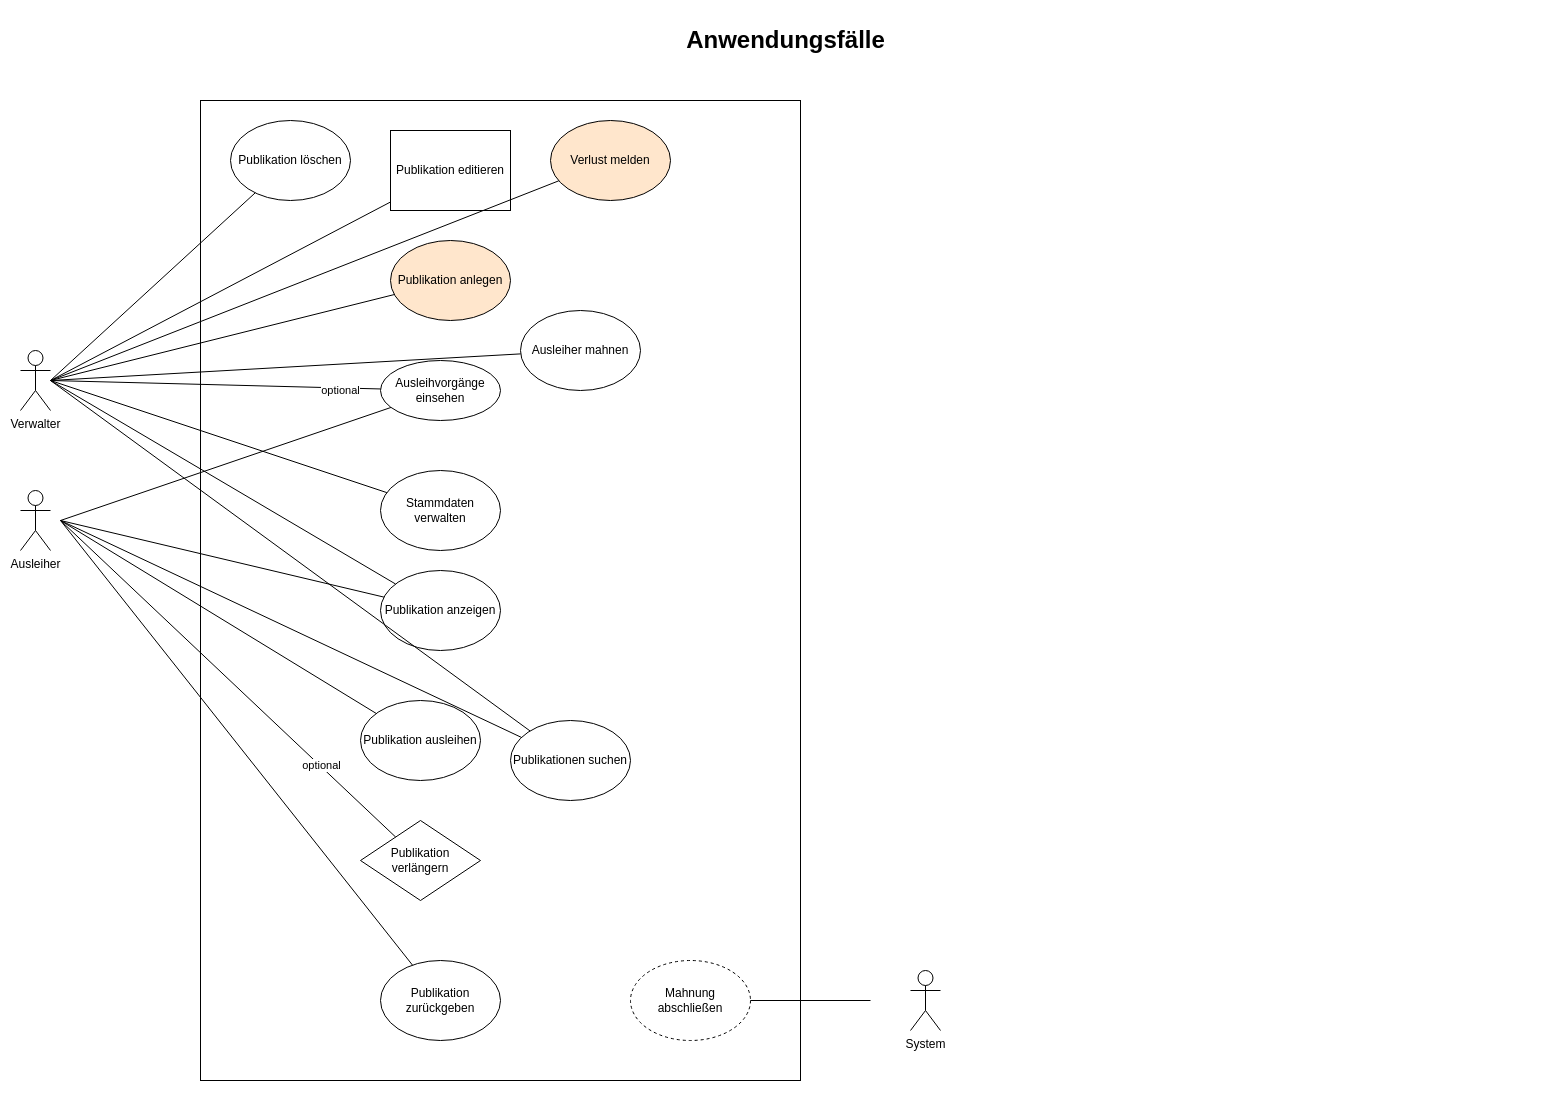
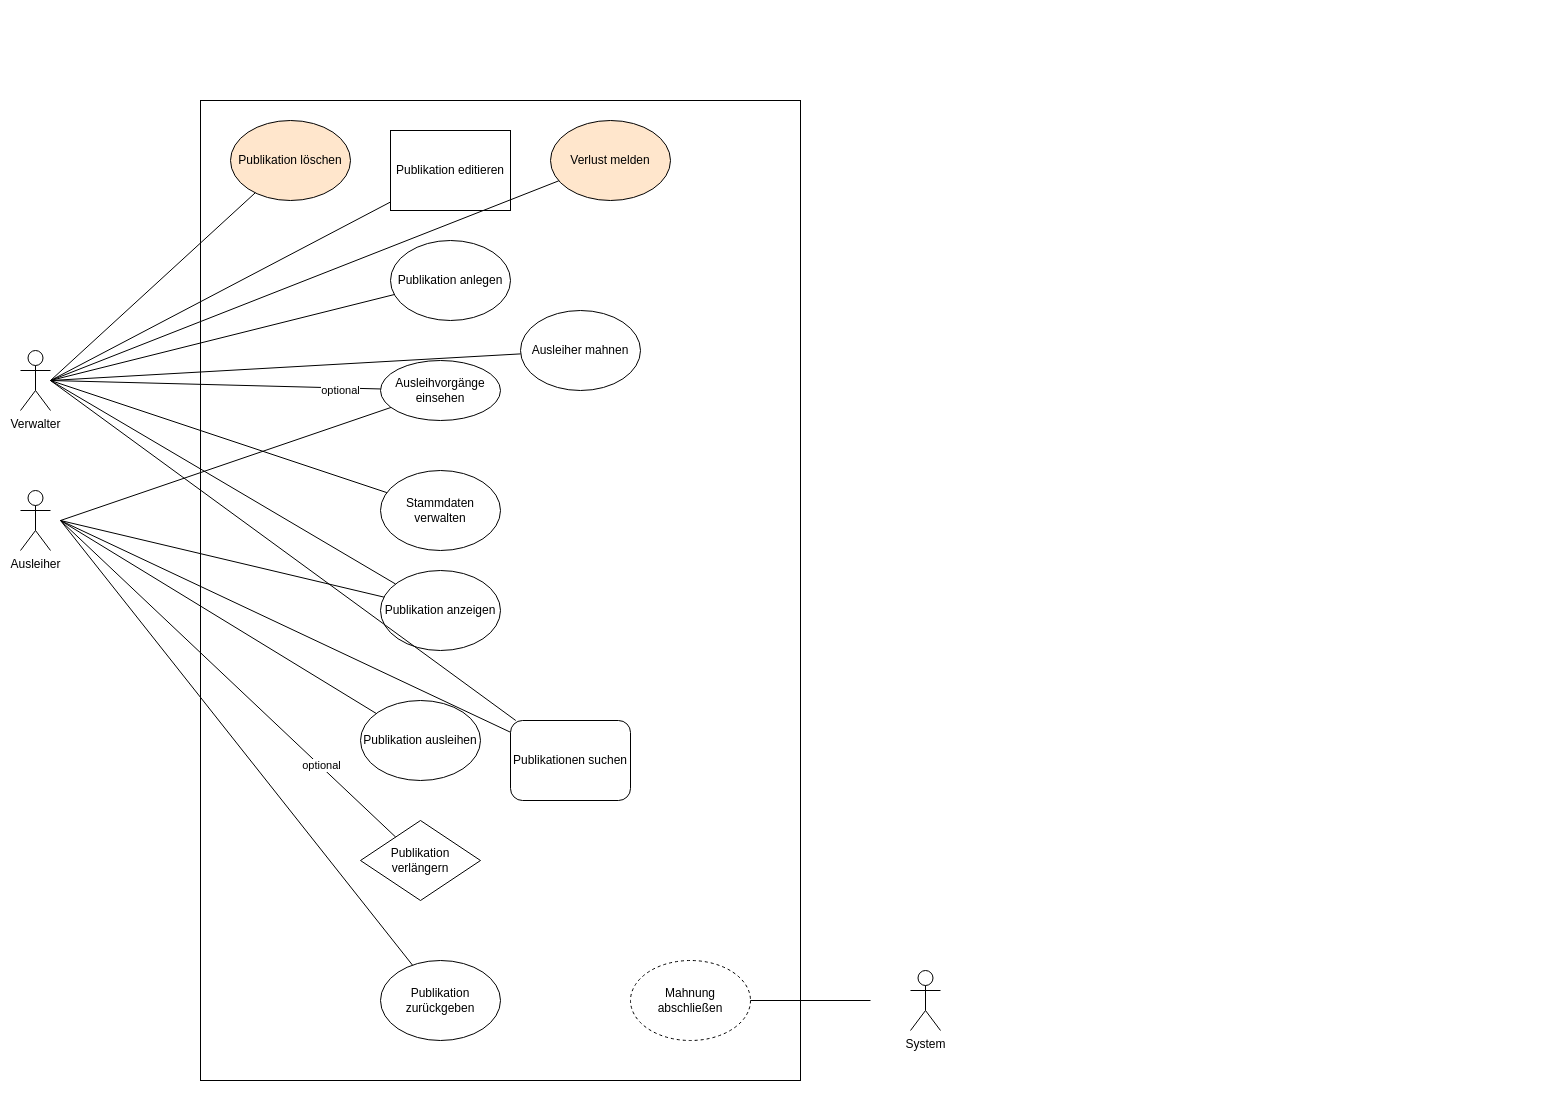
- <mxCell id="2" value="Anwendungsfälle" style="text;strokeColor=none;fillColor=none;html=1;fontSize=24;fontStyle=1;verticalAlign=middle;align=center;" parent="1" vertex="1"><mxGeometry x="30" y="20" width="1510" height="40" as="geometry" /></mxCell>
- <mxCell id="13" value="Publikation löschen" style="ellipse;whiteSpace=wrap;html=1;" parent="1" vertex="1"><mxGeometry x="230" y="120" width="120" height="80" as="geometry" /></mxCell>
+ <mxCell id="13" value="Publikation löschen" style="ellipse;whiteSpace=wrap;html=1;fillColor=#ffe6cc;" parent="1" vertex="1"><mxGeometry x="230" y="120" width="120" height="80" as="geometry" /></mxCell>
- <mxCell id="10" value="Publikation anlegen" style="ellipse;whiteSpace=wrap;html=1;fillColor=#ffe6cc;" parent="1" vertex="1"><mxGeometry x="390" y="240" width="120" height="80" as="geometry" /></mxCell>
+ <mxCell id="10" value="Publikation anlegen" style="ellipse;whiteSpace=wrap;html=1;" parent="1" vertex="1"><mxGeometry x="390" y="240" width="120" height="80" as="geometry" /></mxCell>
- <mxCell id="15" value="Publikationen suchen" style="ellipse;whiteSpace=wrap;html=1;" parent="1" vertex="1"><mxGeometry x="510" y="720" width="120" height="80" as="geometry" /></mxCell>
+ <mxCell id="15" value="Publikationen suchen" style="whiteSpace=wrap;html=1;rounded=1;" parent="1" vertex="1"><mxGeometry x="510" y="720" width="120" height="80" as="geometry" /></mxCell>
